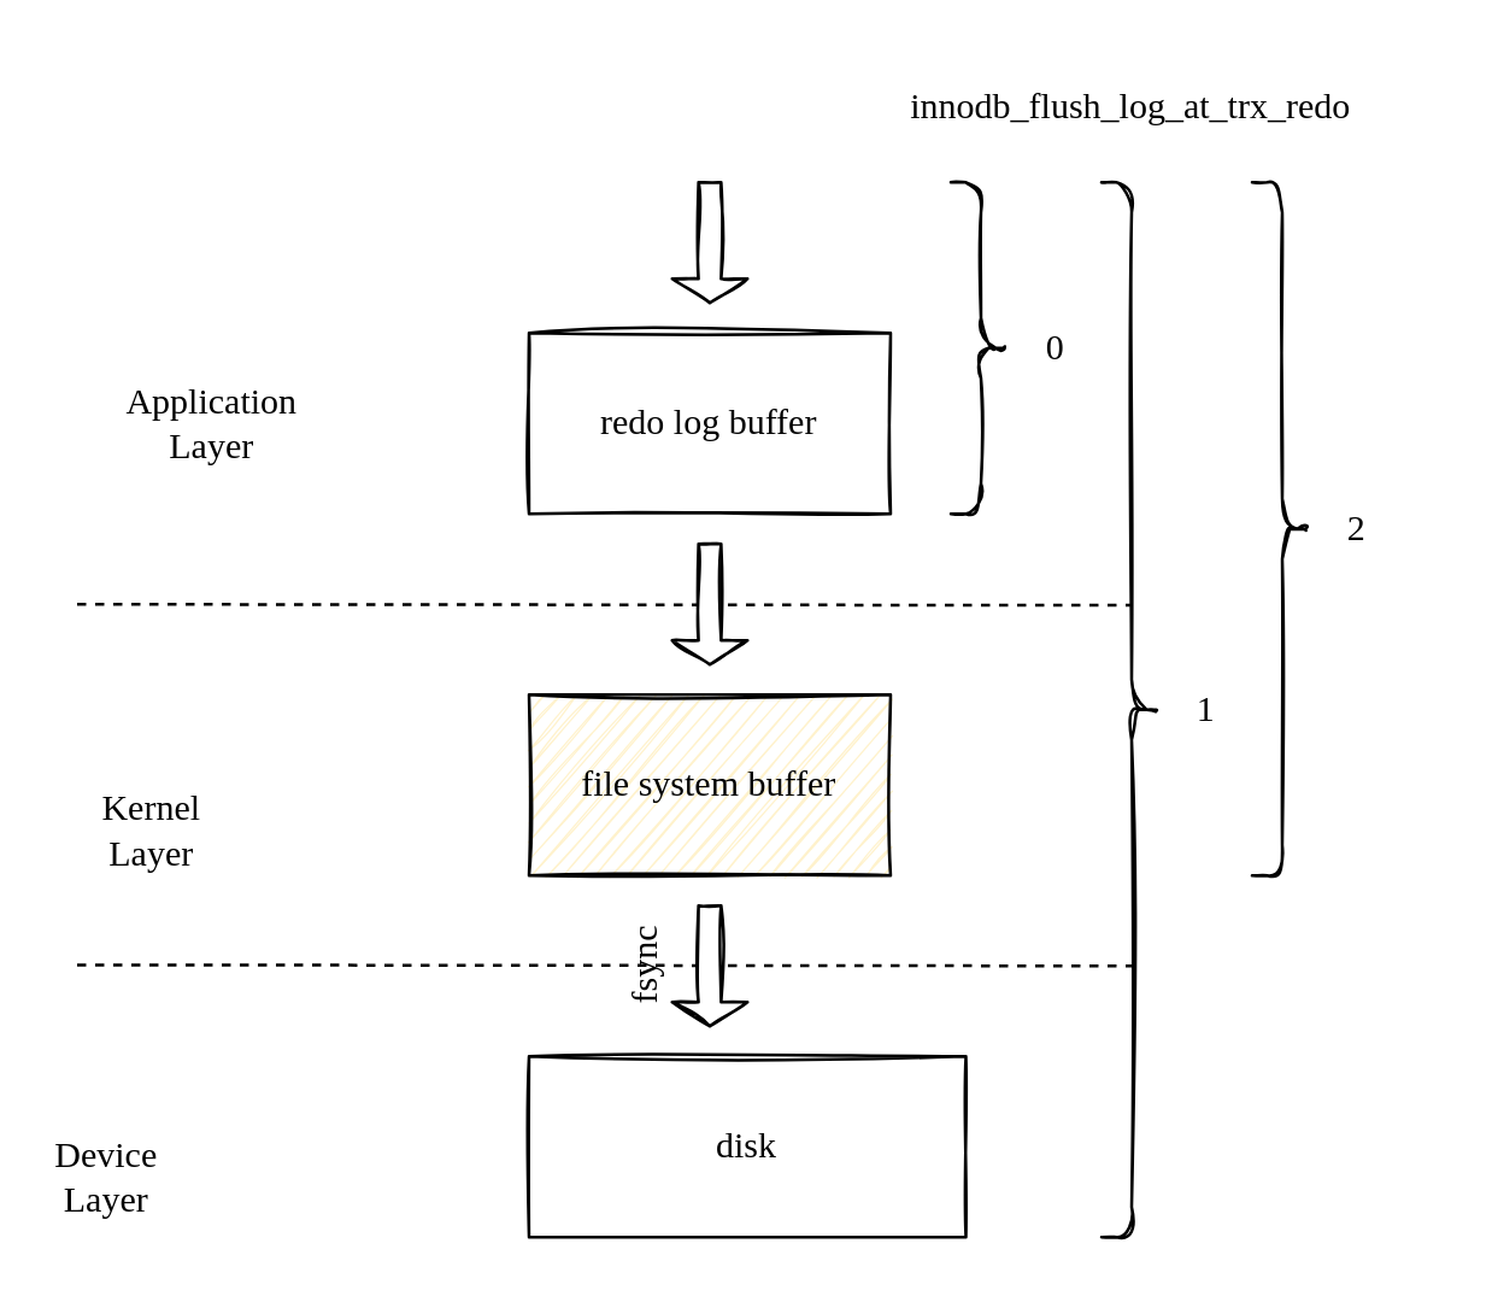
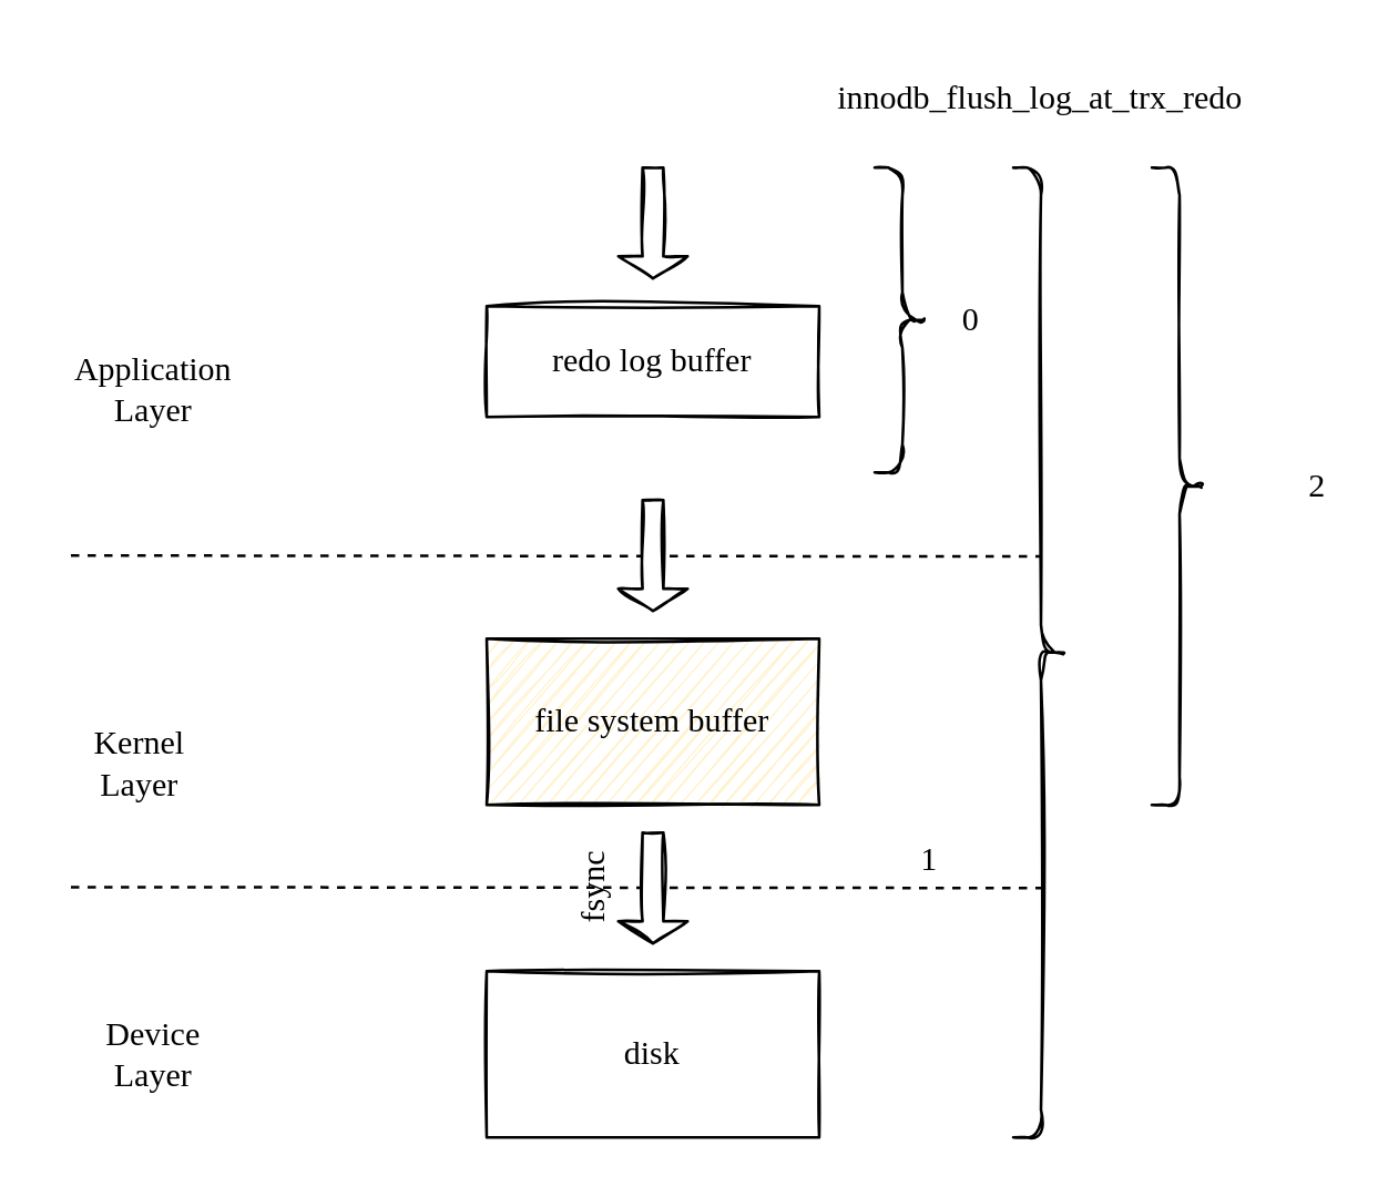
- <mxCell id="5" value="Application Layer" style="text;html=1;strokeColor=none;fillColor=none;align=center;verticalAlign=middle;whiteSpace=wrap;rounded=0;sketch=1;fontFamily=Comic Sans MS;" vertex="1" parent="1"><mxGeometry x="40" y="125" width="60" height="30" as="geometry" /></mxCell>
+ <mxCell id="5" value="Application Layer" style="text;html=1;strokeColor=none;fillColor=none;align=center;verticalAlign=middle;whiteSpace=wrap;rounded=0;sketch=1;fontFamily=Comic Sans MS;" vertex="1" parent="1"><mxGeometry x="25" y="125" width="60" height="30" as="geometry" /></mxCell>
- <mxCell id="2" value="&lt;font face=&quot;Comic Sans MS&quot;&gt;redo log buffer&lt;/font&gt;" style="rounded=0;whiteSpace=wrap;html=1;sketch=1;" vertex="1" parent="1"><mxGeometry x="175" y="110" width="120" height="60" as="geometry" /></mxCell>
+ <mxCell id="2" value="&lt;font face=&quot;Comic Sans MS&quot;&gt;redo log buffer&lt;/font&gt;" style="rounded=0;whiteSpace=wrap;html=1;sketch=1;" vertex="1" parent="1"><mxGeometry x="175" y="110" width="120" height="40" as="geometry" /></mxCell>
- <mxCell id="19" value="2" style="text;html=1;strokeColor=none;fillColor=none;align=center;verticalAlign=middle;whiteSpace=wrap;rounded=0;sketch=1;fontFamily=Comic Sans MS;" vertex="1" parent="1"><mxGeometry x="435" y="165" width="30" height="20" as="geometry" /></mxCell>
+ <mxCell id="19" value="2" style="text;html=1;strokeColor=none;fillColor=none;align=center;verticalAlign=middle;whiteSpace=wrap;rounded=0;sketch=1;fontFamily=Comic Sans MS;" vertex="1" parent="1"><mxGeometry x="460" y="165" width="30" height="20" as="geometry" /></mxCell>
- <mxCell id="18" value="1" style="text;html=1;strokeColor=none;fillColor=none;align=center;verticalAlign=middle;whiteSpace=wrap;rounded=0;sketch=1;fontFamily=Comic Sans MS;" vertex="1" parent="1"><mxGeometry x="385" y="225" width="30" height="20" as="geometry" /></mxCell>
+ <mxCell id="18" value="1" style="text;html=1;strokeColor=none;fillColor=none;align=center;verticalAlign=middle;whiteSpace=wrap;rounded=0;sketch=1;fontFamily=Comic Sans MS;" vertex="1" parent="1"><mxGeometry x="320" y="300" width="30" height="20" as="geometry" /></mxCell>
- <mxCell id="4" value="&lt;font face=&quot;Comic Sans MS&quot;&gt;disk&lt;/font&gt;" style="rounded=0;whiteSpace=wrap;html=1;sketch=1;" vertex="1" parent="1"><mxGeometry x="175" y="350" width="145" height="60" as="geometry" /></mxCell>
+ <mxCell id="4" value="&lt;font face=&quot;Comic Sans MS&quot;&gt;disk&lt;/font&gt;" style="rounded=0;whiteSpace=wrap;html=1;sketch=1;" vertex="1" parent="1"><mxGeometry x="175" y="350" width="120" height="60" as="geometry" /></mxCell>
- <mxCell id="9" value="Device&lt;br&gt;Layer" style="text;html=1;strokeColor=none;fillColor=none;align=center;verticalAlign=middle;whiteSpace=wrap;rounded=0;sketch=1;fontFamily=Comic Sans MS;" vertex="1" parent="1"><mxGeometry x="5" y="375" width="60" height="30" as="geometry" /></mxCell>
+ <mxCell id="9" value="Device&lt;br&gt;Layer" style="text;html=1;strokeColor=none;fillColor=none;align=center;verticalAlign=middle;whiteSpace=wrap;rounded=0;sketch=1;fontFamily=Comic Sans MS;" vertex="1" parent="1"><mxGeometry x="25" y="365" width="60" height="30" as="geometry" /></mxCell>
